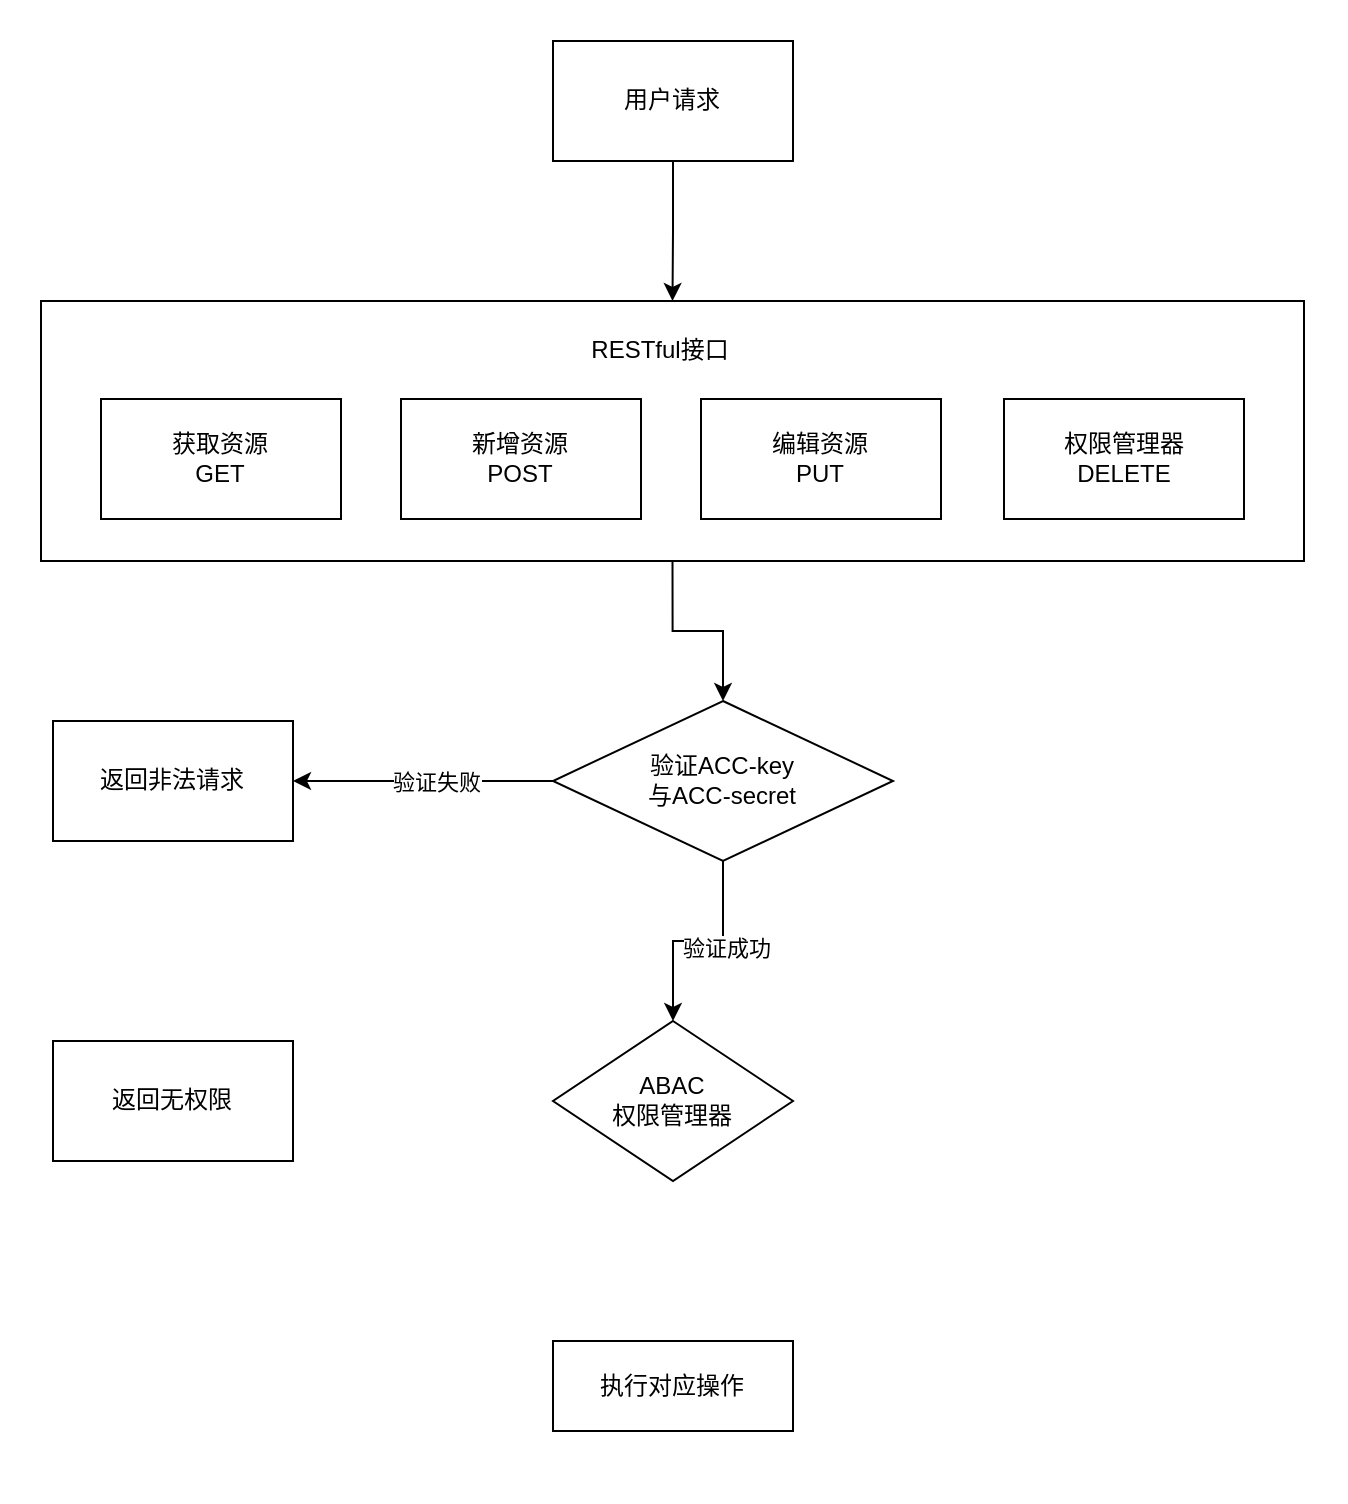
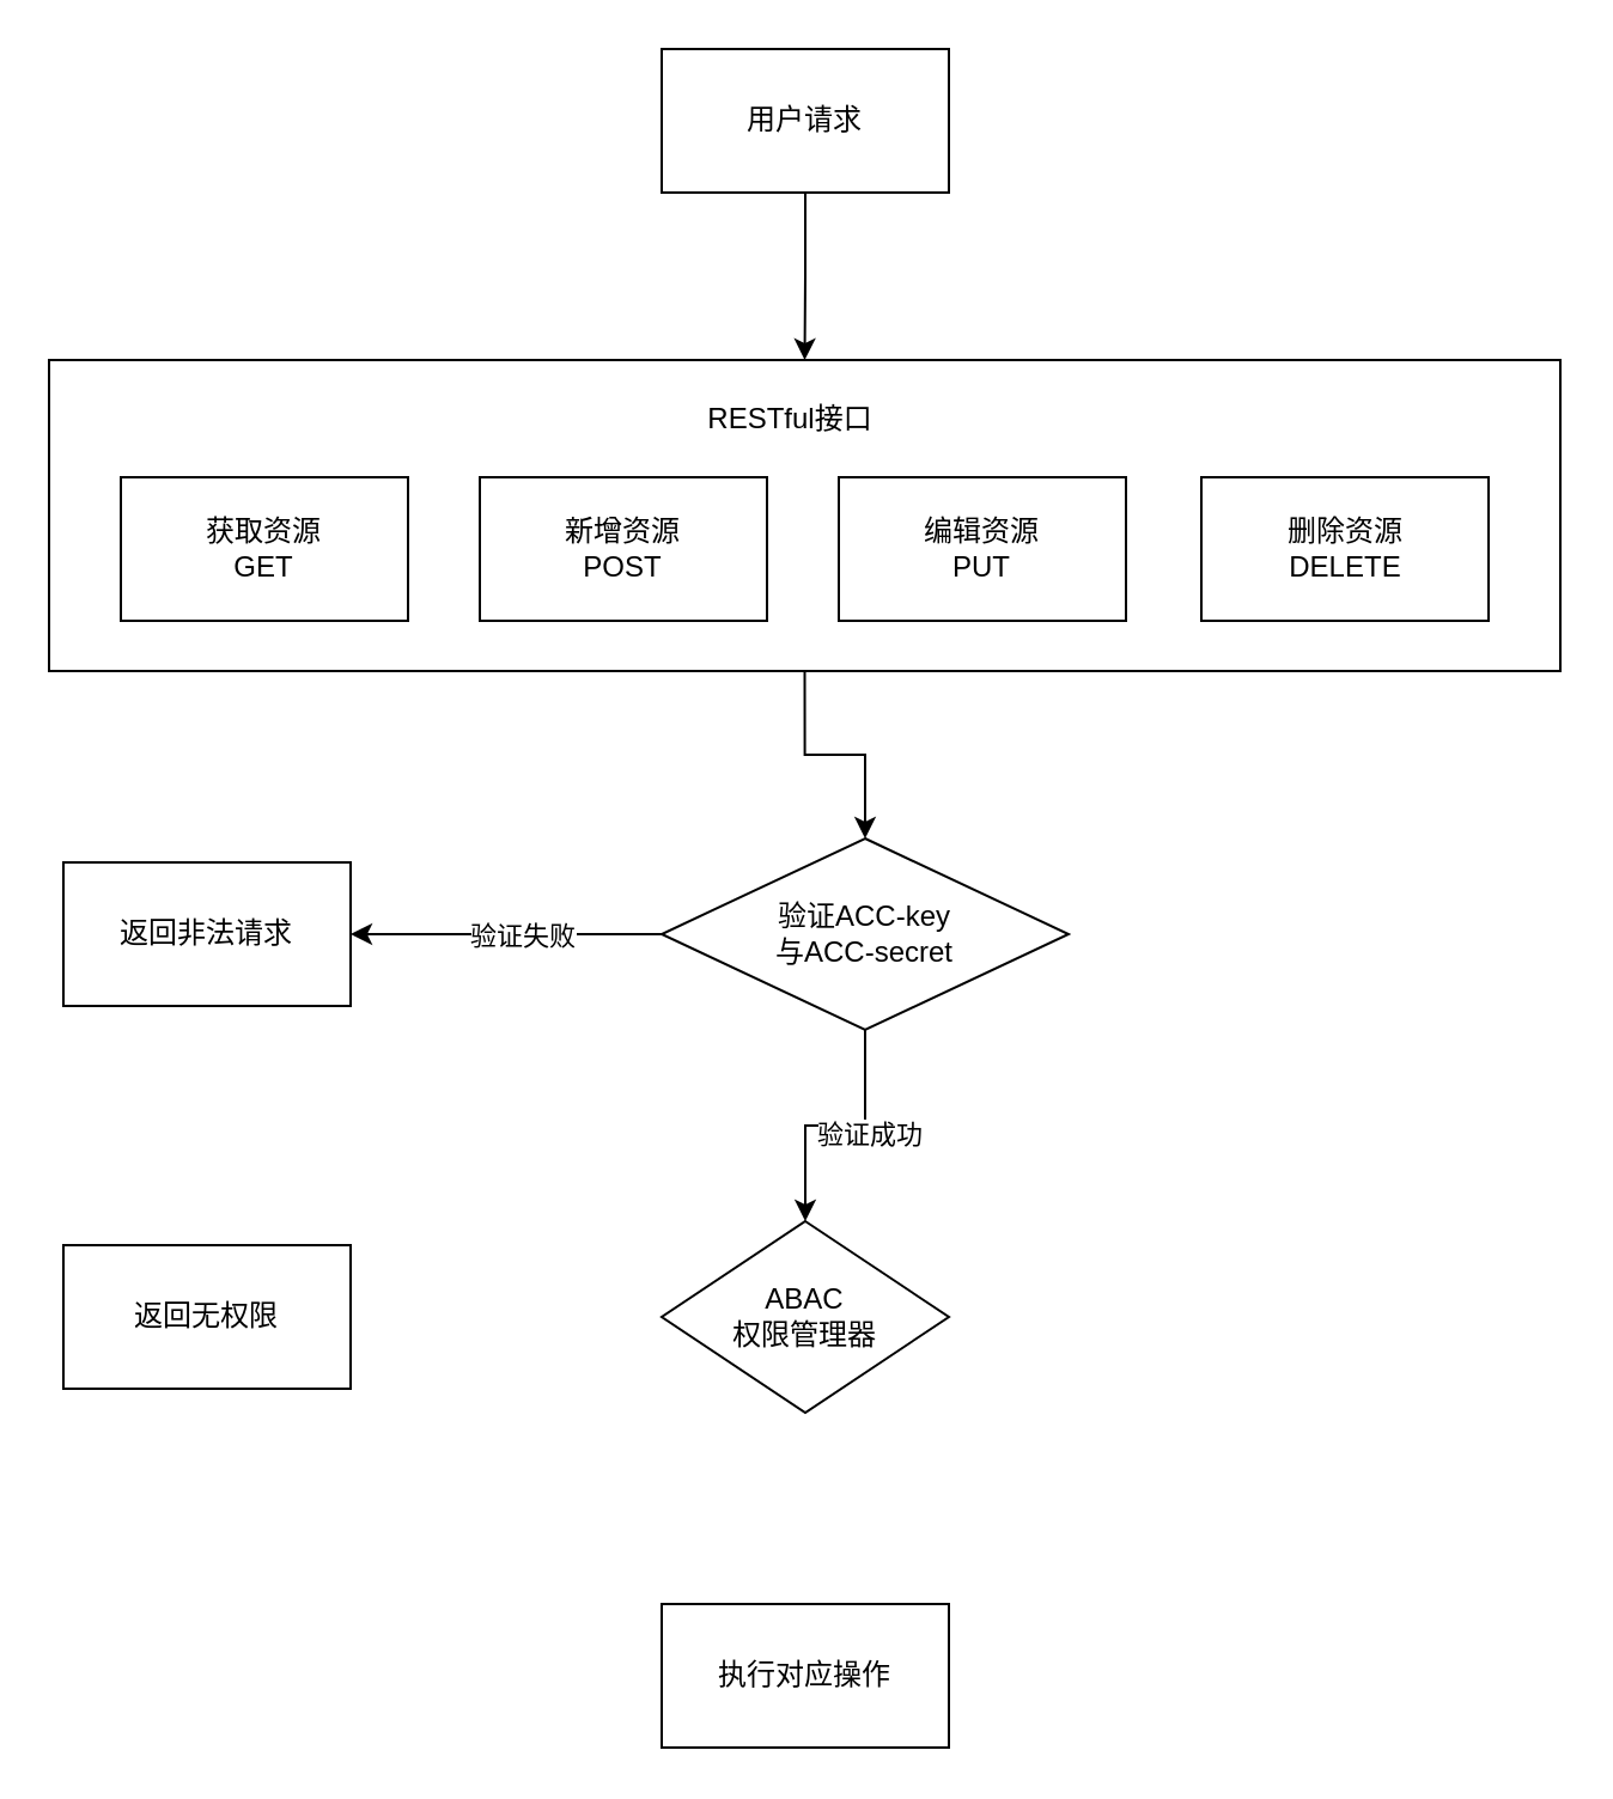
- <mxCell id="15" value="权限管理器&lt;div&gt;DELETE&lt;/div&gt;" style="rounded=0;whiteSpace=wrap;html=1;" vertex="1" parent="1"><mxGeometry x="501.5" y="199" width="120" height="60" as="geometry" /></mxCell>
+ <mxCell id="15" value="删除资源&lt;div&gt;DELETE&lt;/div&gt;" style="rounded=0;whiteSpace=wrap;html=1;" vertex="1" parent="1"><mxGeometry x="501.5" y="199" width="120" height="60" as="geometry" /></mxCell>
- <mxCell id="19" value="执行对应操作" style="rounded=0;whiteSpace=wrap;html=1;" vertex="1" parent="1"><mxGeometry x="276" y="670" width="120" height="45" as="geometry" /></mxCell>
+ <mxCell id="19" value="执行对应操作" style="rounded=0;whiteSpace=wrap;html=1;" vertex="1" parent="1"><mxGeometry x="276" y="670" width="120" height="60" as="geometry" /></mxCell>
